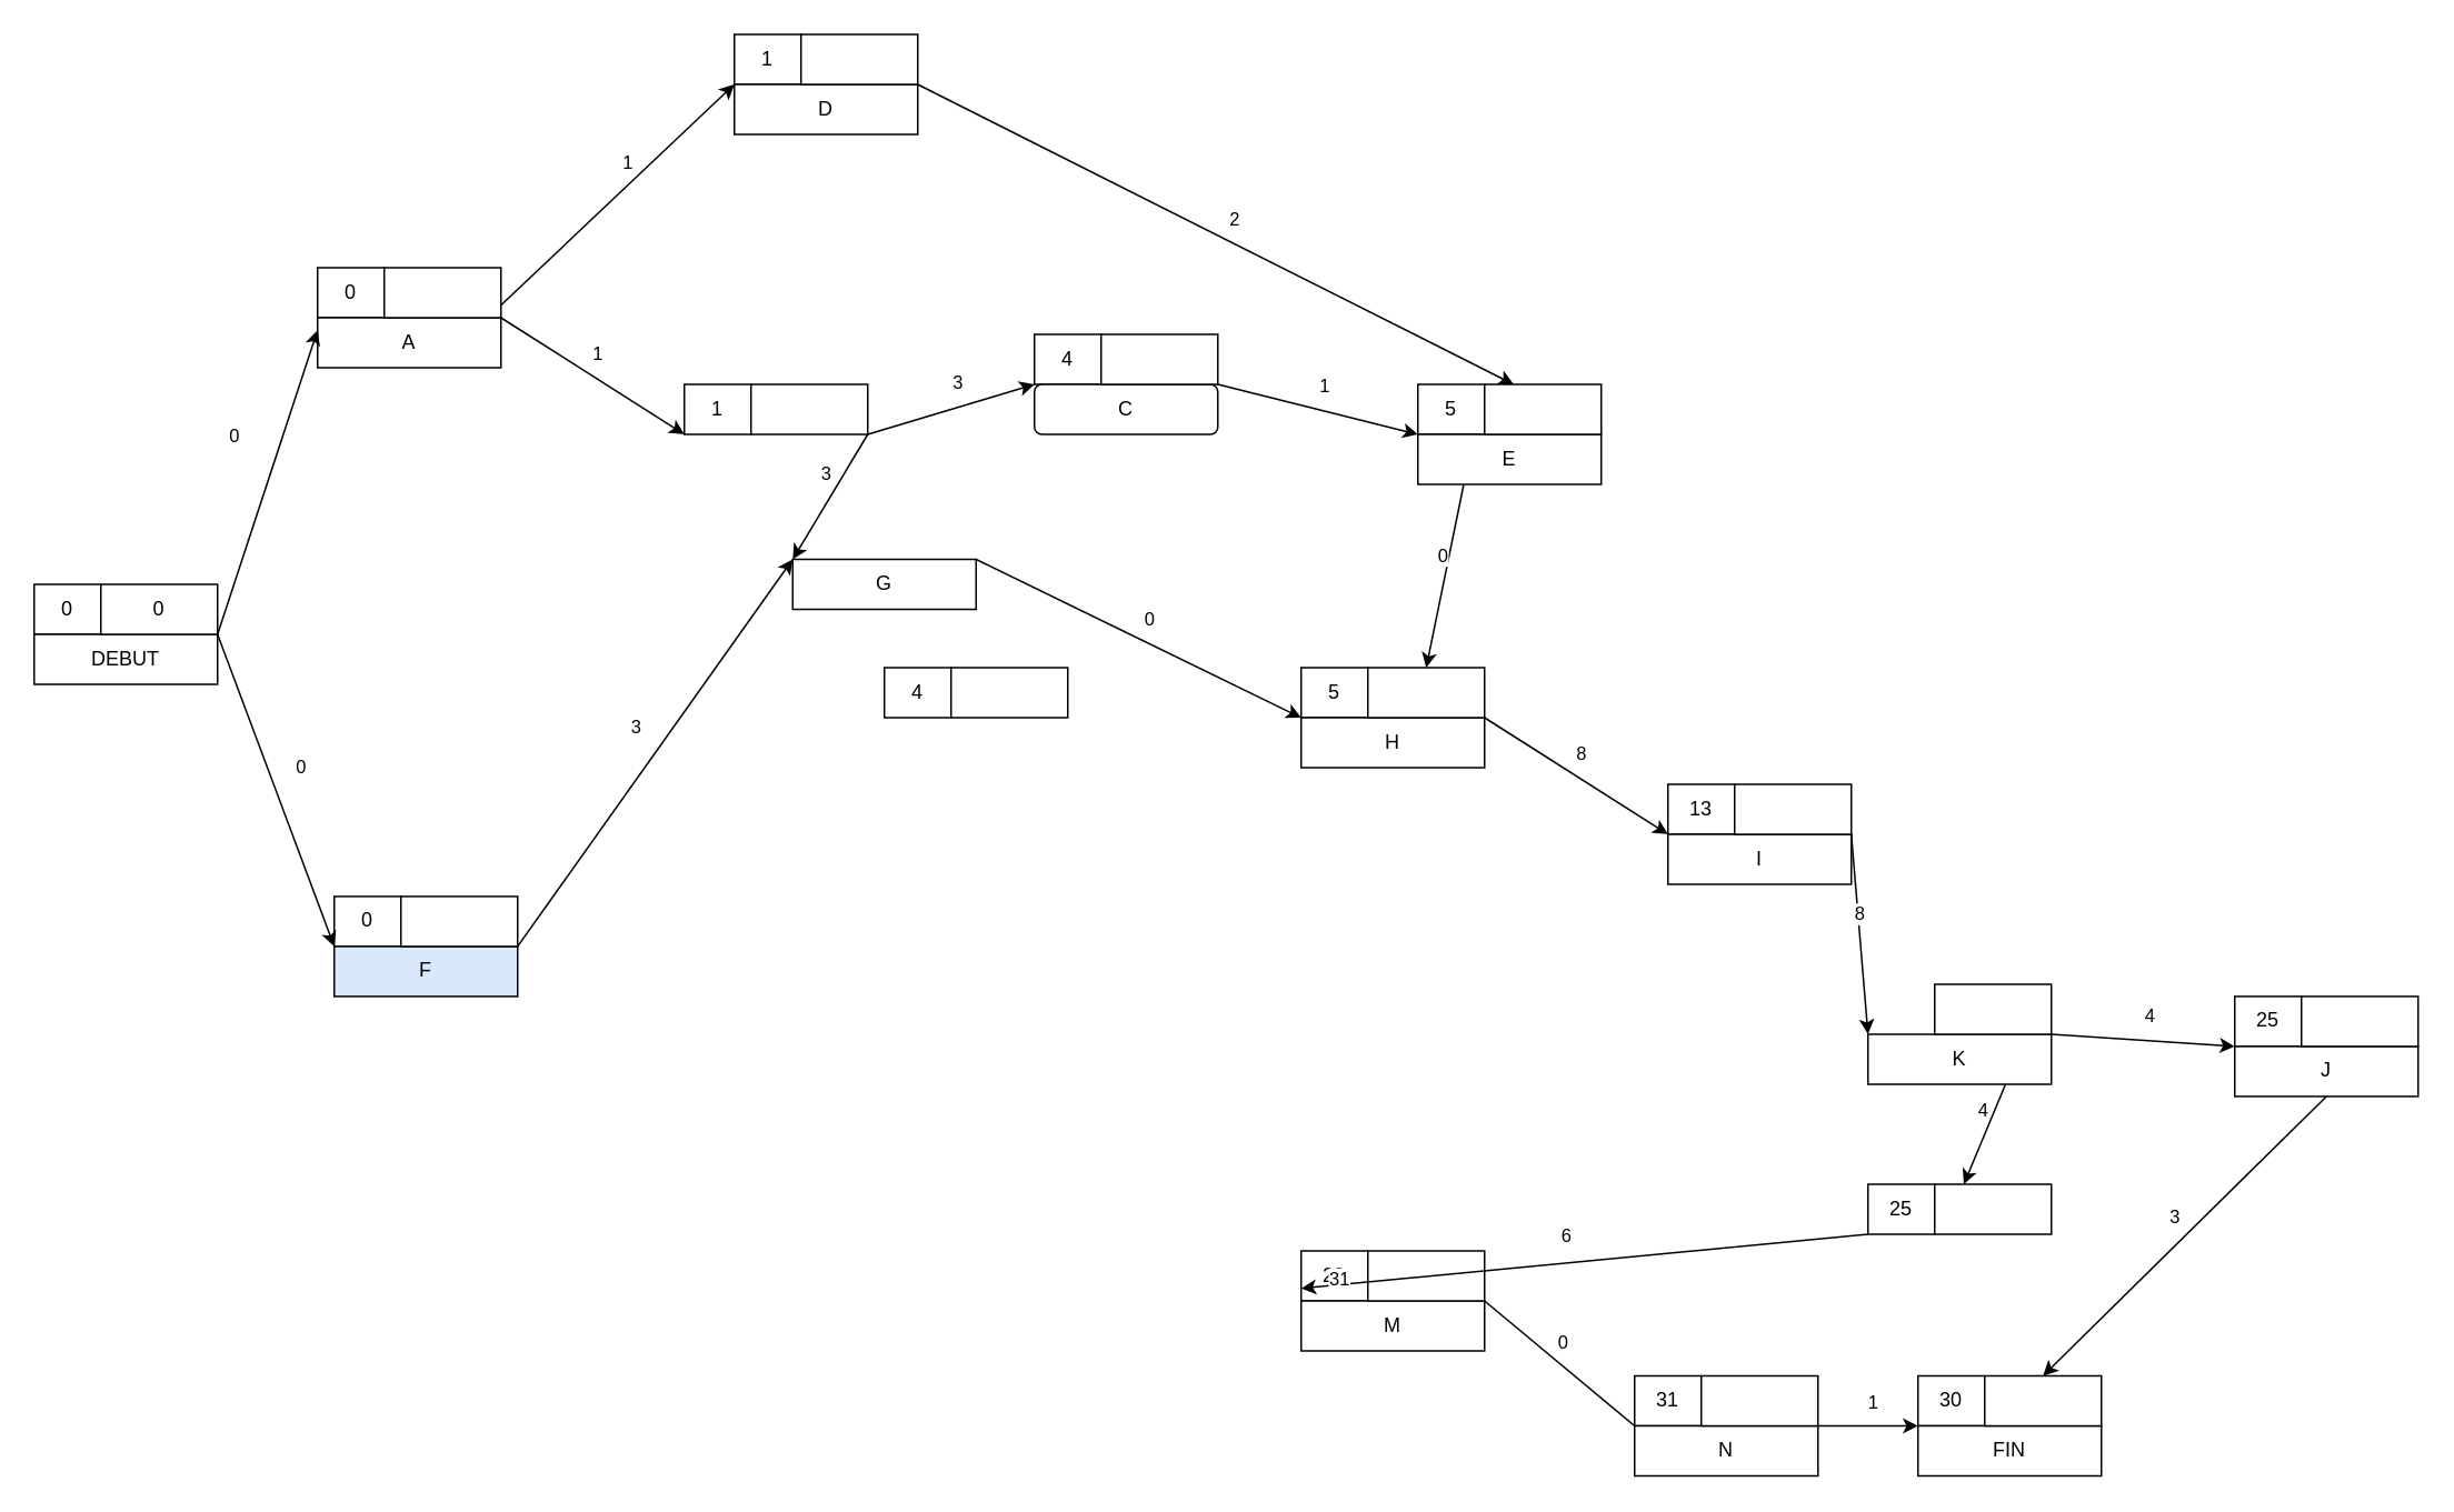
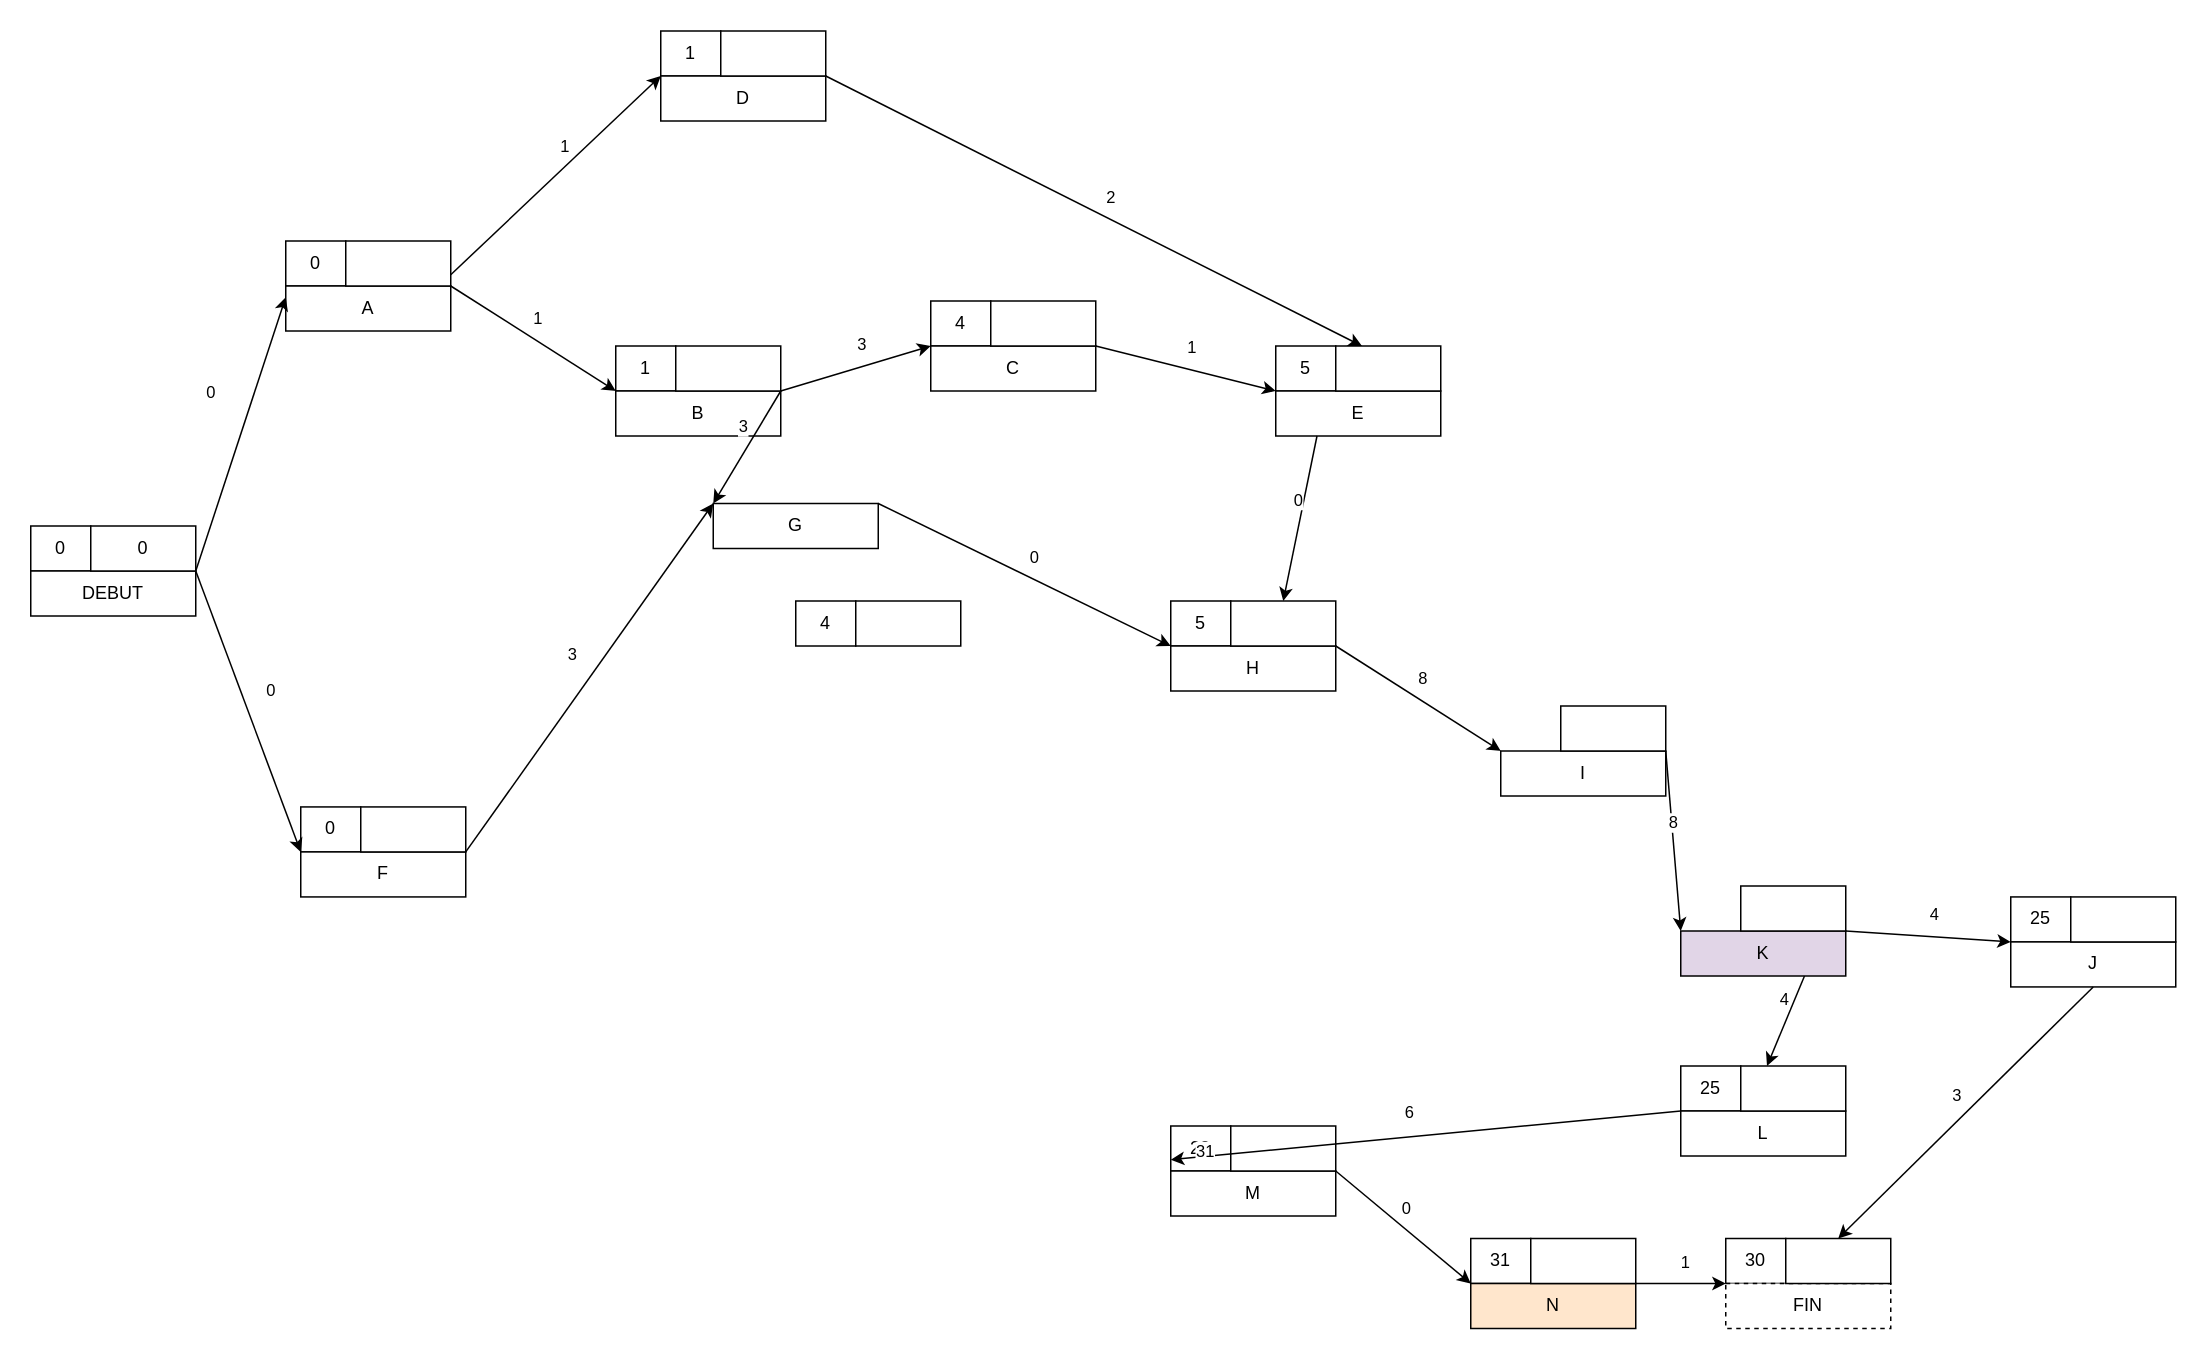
- <mxCell id="18" value="C" style="whiteSpace=wrap;html=1;rounded=1;" vertex="1" parent="1"><mxGeometry x="620" y="230" width="110" height="30" as="geometry" /></mxCell>
+ <mxCell id="18" value="C" style="rounded=0;whiteSpace=wrap;html=1;" vertex="1" parent="1"><mxGeometry x="620" y="230" width="110" height="30" as="geometry" /></mxCell>
+ <mxCell id="12" value="B" style="rounded=0;whiteSpace=wrap;html=1;" vertex="1" parent="1"><mxGeometry x="410" y="260" width="110" height="30" as="geometry" /></mxCell>
- <mxCell id="46" value="13" style="rounded=0;whiteSpace=wrap;html=1;" vertex="1" parent="1"><mxGeometry x="1000" y="470" width="40" height="30" as="geometry" /></mxCell>
- <mxCell id="9" value="F" style="rounded=0;whiteSpace=wrap;html=1;fillColor=#dae8fc;" vertex="1" parent="1"><mxGeometry x="200" y="567.29" width="110" height="30" as="geometry" /></mxCell>
+ <mxCell id="9" value="F" style="rounded=0;whiteSpace=wrap;html=1;" vertex="1" parent="1"><mxGeometry x="200" y="567.29" width="110" height="30" as="geometry" /></mxCell>
- <mxCell id="24" value="K" style="rounded=0;whiteSpace=wrap;html=1;" vertex="1" parent="1"><mxGeometry x="1120" y="620" width="110" height="30" as="geometry" /></mxCell>
+ <mxCell id="24" value="K" style="rounded=0;whiteSpace=wrap;html=1;fillColor=#e1d5e7;" vertex="1" parent="1"><mxGeometry x="1120" y="620" width="110" height="30" as="geometry" /></mxCell>
+ <mxCell id="27" value="L" style="rounded=0;whiteSpace=wrap;html=1;" vertex="1" parent="1"><mxGeometry x="1120" y="740" width="110" height="30" as="geometry" /></mxCell>
- <mxCell id="68" value="" style="endArrow=none;html=1;rounded=0;exitX=1;exitY=0;exitDx=0;exitDy=0;entryX=0;entryY=0;entryDx=0;entryDy=0;" edge="1" parent="1" source="54" target="57"><mxGeometry width="50" height="50" relative="1" as="geometry"><mxPoint x="700" y="775" as="sourcePoint" /><mxPoint x="790" y="783" as="targetPoint" /></mxGeometry></mxCell>
+ <mxCell id="68" value="" style="endArrow=classic;html=1;rounded=0;exitX=1;exitY=0;exitDx=0;exitDy=0;entryX=0;entryY=0;entryDx=0;entryDy=0;" edge="1" parent="1" source="54" target="57"><mxGeometry width="50" height="50" relative="1" as="geometry"><mxPoint x="700" y="775" as="sourcePoint" /><mxPoint x="790" y="783" as="targetPoint" /></mxGeometry></mxCell>
- <mxCell id="57" value="N" style="rounded=0;whiteSpace=wrap;html=1;" vertex="1" parent="1"><mxGeometry x="980" y="855" width="110" height="30" as="geometry" /></mxCell>
+ <mxCell id="57" value="N" style="rounded=0;whiteSpace=wrap;html=1;fillColor=#ffe6cc;" vertex="1" parent="1"><mxGeometry x="980" y="855" width="110" height="30" as="geometry" /></mxCell>
- <mxCell id="71" value="FIN" style="rounded=0;whiteSpace=wrap;html=1;" vertex="1" parent="1"><mxGeometry x="1150" y="855" width="110" height="30" as="geometry" /></mxCell>
+ <mxCell id="71" value="FIN" style="rounded=0;whiteSpace=wrap;html=1;dashed=1;" vertex="1" parent="1"><mxGeometry x="1150" y="855" width="110" height="30" as="geometry" /></mxCell>
